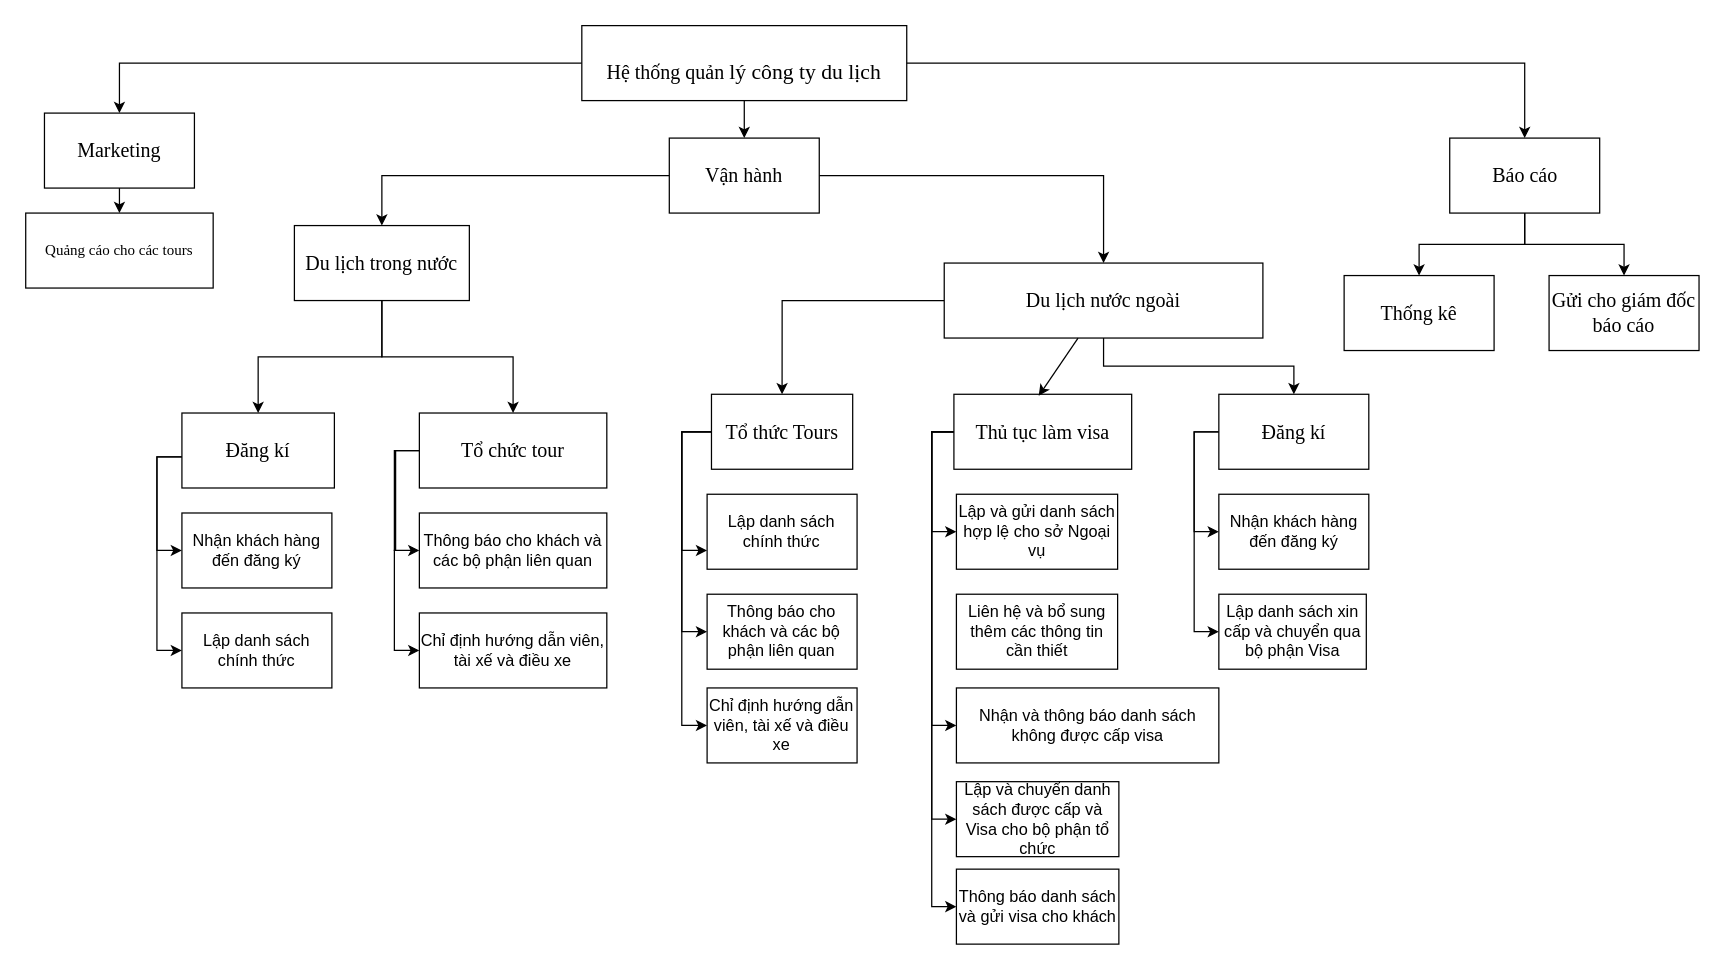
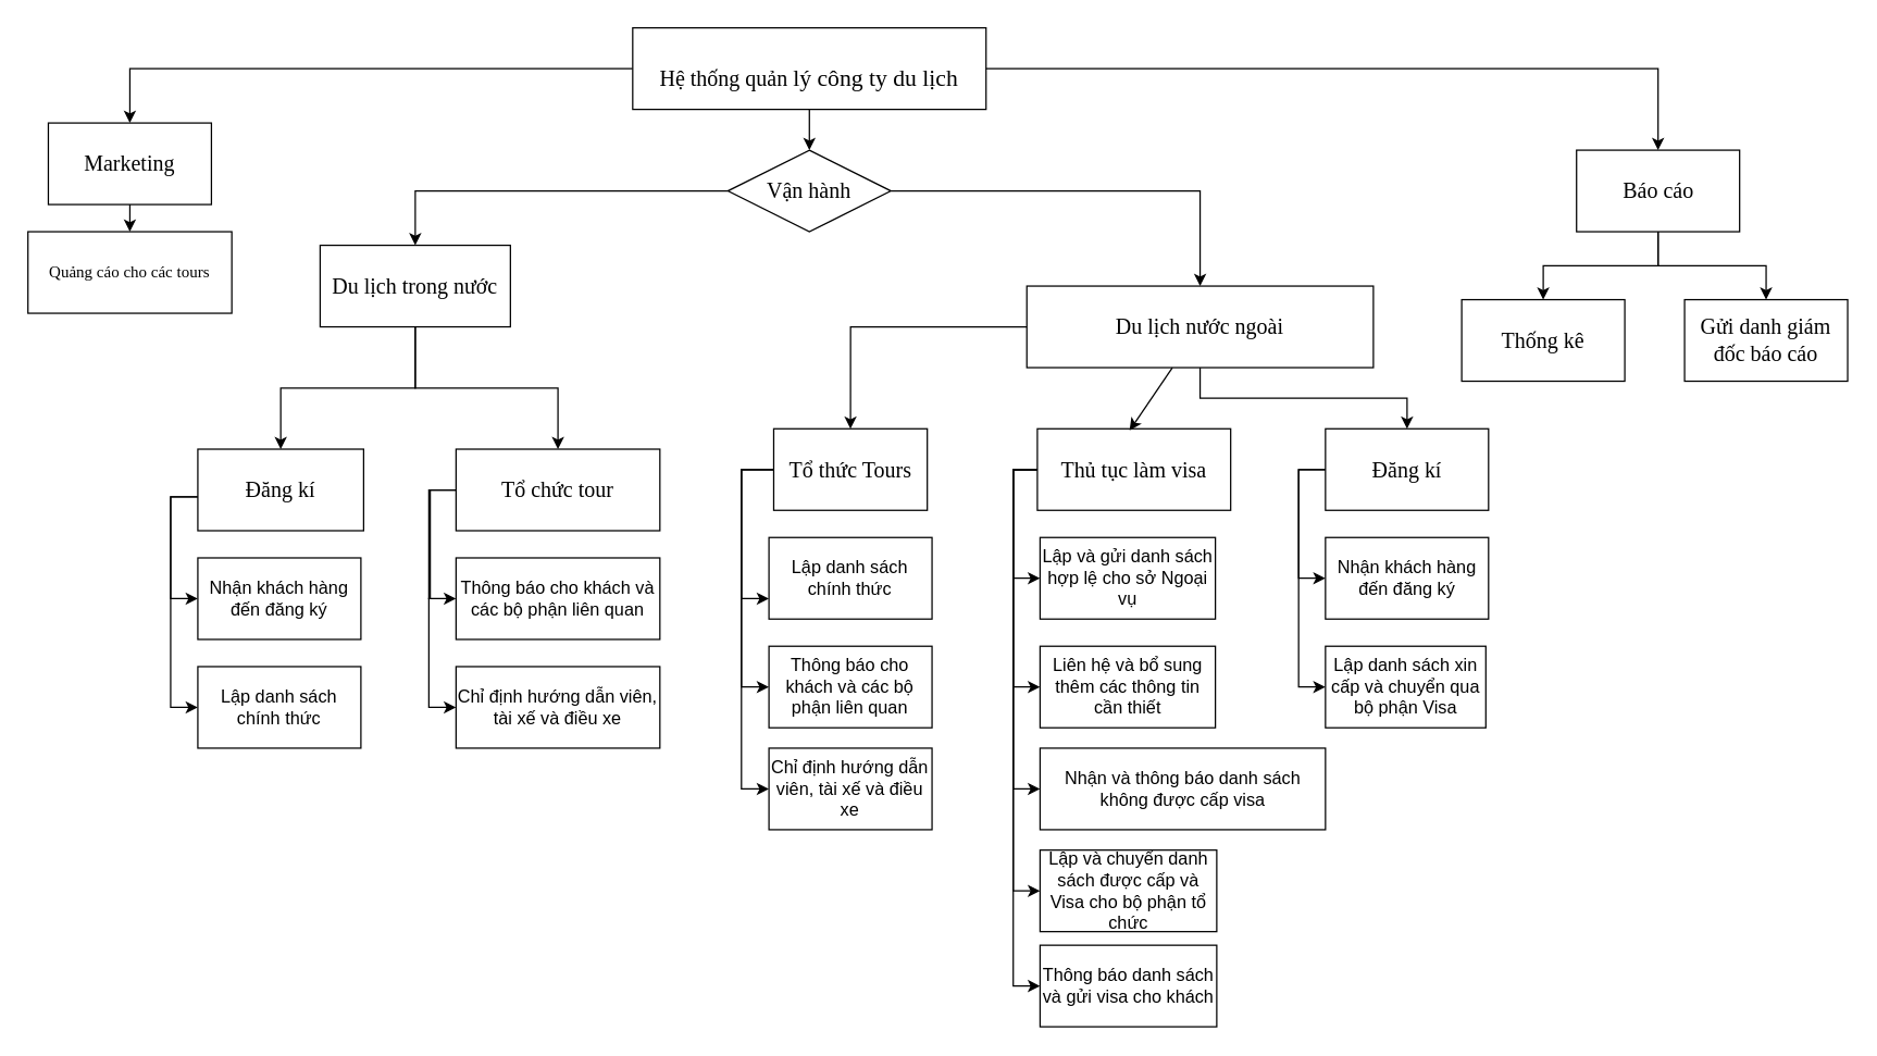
- <mxCell id="7" value="&lt;p class=&quot;MsoNormal&quot;&gt;Vận hành&lt;/p&gt;" style="rounded=0;whiteSpace=wrap;html=1;fontSize=16;fontFamily=Times New Roman;" vertex="1" parent="1"><mxGeometry x="535" y="110" width="120" height="60" as="geometry" /></mxCell>
+ <mxCell id="7" value="&lt;p class=&quot;MsoNormal&quot;&gt;Vận hành&lt;/p&gt;" style="rhombus;whiteSpace=wrap;html=1;fontSize=16;fontFamily=Times New Roman;" vertex="1" parent="1"><mxGeometry x="535" y="110" width="120" height="60" as="geometry" /></mxCell>
- <mxCell id="53" value="&lt;p class=&quot;MsoNormal&quot;&gt;&lt;span style=&quot;mso-spacerun:'yes';font-family:'Times New Roman';mso-fareast-font-family:SimSun;&lt;br/&gt;font-size:13.0pt;&quot;&gt;&lt;font style=&quot;font-size: 16px;&quot;&gt;Gửi cho giám đốc báo cáo&lt;/font&gt;&lt;/span&gt;&lt;/p&gt;" style="rounded=0;whiteSpace=wrap;html=1;" vertex="1" parent="1"><mxGeometry x="1239" y="220" width="120" height="60" as="geometry" /></mxCell>
+ <mxCell id="53" value="&lt;p class=&quot;MsoNormal&quot;&gt;&lt;span style=&quot;mso-spacerun:'yes';font-family:'Times New Roman';mso-fareast-font-family:SimSun;&lt;br/&gt;font-size:13.0pt;&quot;&gt;&lt;font style=&quot;font-size: 16px;&quot;&gt;Gửi danh giám đốc báo cáo&lt;/font&gt;&lt;/span&gt;&lt;/p&gt;" style="rounded=0;whiteSpace=wrap;html=1;" vertex="1" parent="1"><mxGeometry x="1239" y="220" width="120" height="60" as="geometry" /></mxCell>
+ <mxCell id="20" style="edgeStyle=orthogonalEdgeStyle;rounded=0;orthogonalLoop=1;jettySize=auto;html=1;entryX=0;entryY=0.5;entryDx=0;entryDy=0;" edge="1" parent="1" source="24" target="46"><mxGeometry relative="1" as="geometry"><Array as="points"><mxPoint x="745" y="345" /><mxPoint x="745" y="505" /></Array></mxGeometry></mxCell>
